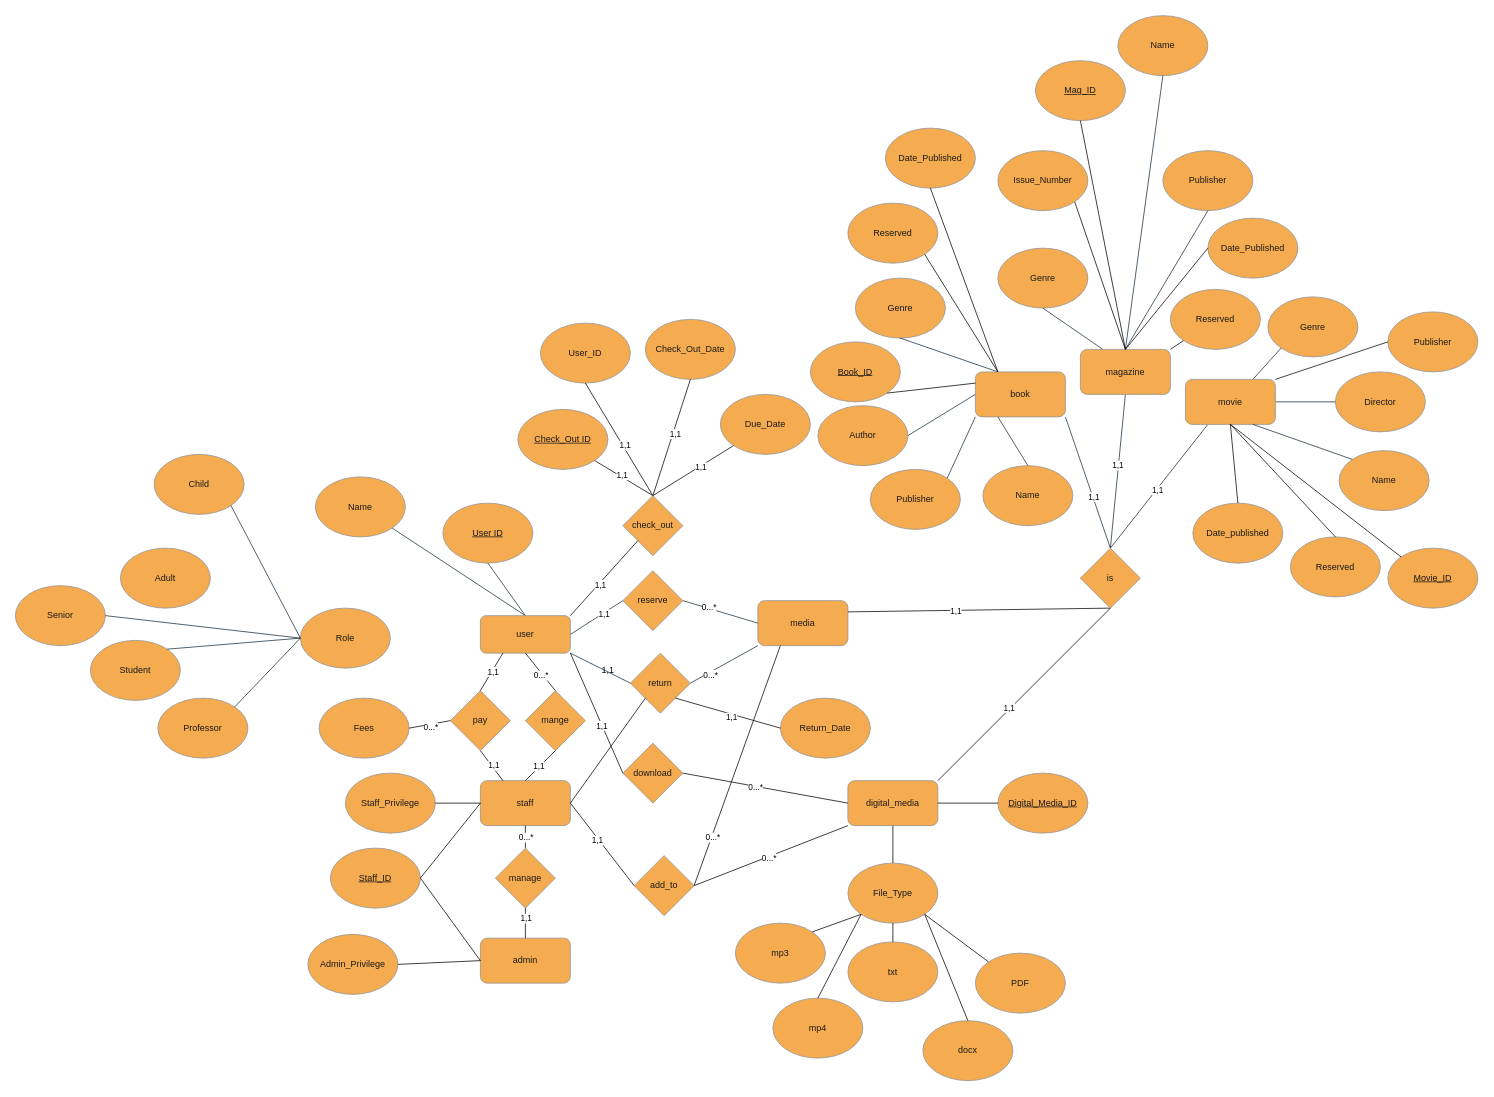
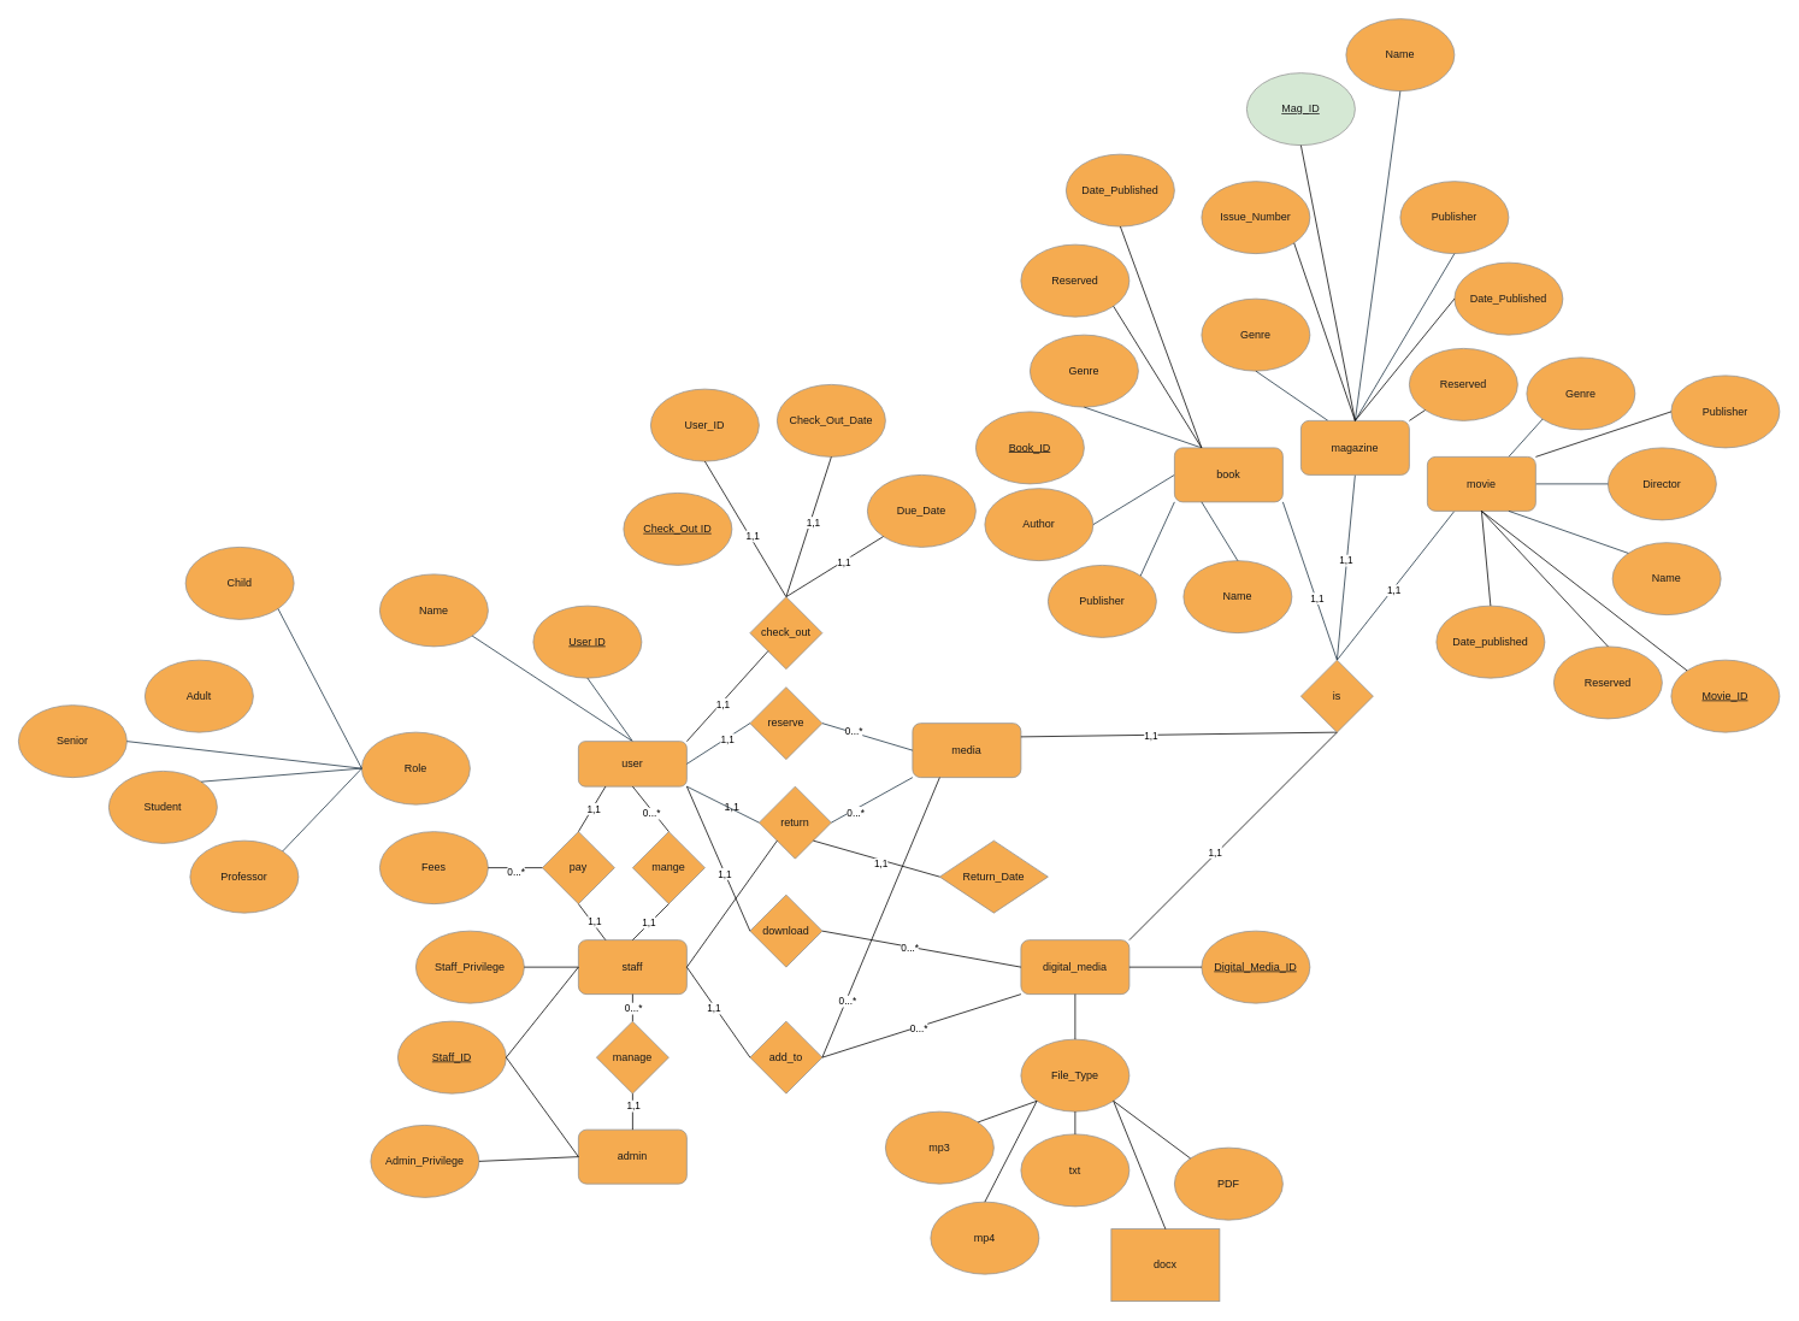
- <mxCell id="117" value="&lt;u&gt;Mag_ID&lt;/u&gt;" style="ellipse;whiteSpace=wrap;html=1;labelBackgroundColor=none;fillColor=#F5AB50;strokeColor=#909090;fontColor=#1A1A1A;" vertex="1" parent="1"><mxGeometry x="1380" y="80" width="120" height="80" as="geometry" /></mxCell>
+ <mxCell id="117" value="&lt;u&gt;Mag_ID&lt;/u&gt;" style="ellipse;whiteSpace=wrap;html=1;labelBackgroundColor=none;fillColor=#d5e8d4;strokeColor=#909090;fontColor=#1A1A1A;" vertex="1" parent="1"><mxGeometry x="1380" y="80" width="120" height="80" as="geometry" /></mxCell>
- <mxCell id="120" value="" style="endArrow=none;html=1;rounded=0;entryX=1;entryY=1;entryDx=0;entryDy=0;exitX=0;exitY=0.25;exitDx=0;exitDy=0;" edge="1" parent="1" source="41" target="118"><mxGeometry width="50" height="50" relative="1" as="geometry"><mxPoint x="1920" y="675" as="sourcePoint" /><mxPoint x="1970" y="625" as="targetPoint" /></mxGeometry></mxCell>
- <mxCell id="79" value="" style="endArrow=none;html=1;rounded=0;exitX=1;exitY=1;exitDx=0;exitDy=0;entryX=0.5;entryY=0;entryDx=0;entryDy=0;" edge="1" parent="1" source="78" target="90"><mxGeometry width="50" height="50" relative="1" as="geometry"><mxPoint x="1030" y="150" as="sourcePoint" /><mxPoint x="810" y="530" as="targetPoint" /></mxGeometry></mxCell>
- <mxCell id="80" value="1,1" style="edgeLabel;html=1;align=center;verticalAlign=middle;resizable=0;points=[];" vertex="1" connectable="0" parent="79"><mxGeometry x="-0.089" y="2" relative="1" as="geometry"><mxPoint as="offset" /></mxGeometry></mxCell>
- <mxCell id="68" value="Fees" style="ellipse;whiteSpace=wrap;html=1;labelBackgroundColor=none;fillColor=#F5AB50;strokeColor=#909090;fontColor=#1A1A1A;" parent="1" vertex="1"><mxGeometry x="425" y="930" width="120" height="80" as="geometry" /></mxCell>
+ <mxCell id="68" value="Fees" style="ellipse;whiteSpace=wrap;html=1;labelBackgroundColor=none;fillColor=#F5AB50;strokeColor=#909090;fontColor=#1A1A1A;" parent="1" vertex="1"><mxGeometry x="420" y="920" width="120" height="80" as="geometry" /></mxCell>
- <mxCell id="93" value="Return_Date" style="ellipse;whiteSpace=wrap;html=1;labelBackgroundColor=none;fillColor=#F5AB50;strokeColor=#909090;fontColor=#1A1A1A;" vertex="1" parent="1"><mxGeometry x="1040" y="930" width="120" height="80" as="geometry" /></mxCell>
+ <mxCell id="93" value="Return_Date" style="rhombus;whiteSpace=wrap;html=1;labelBackgroundColor=none;fillColor=#F5AB50;strokeColor=#909090;fontColor=#1A1A1A;" vertex="1" parent="1"><mxGeometry x="1040" y="930" width="120" height="80" as="geometry" /></mxCell>
- <mxCell id="138" value="add_to" style="rhombus;whiteSpace=wrap;html=1;labelBackgroundColor=none;fillColor=#F5AB50;strokeColor=#909090;fontColor=#1A1A1A;" vertex="1" parent="1"><mxGeometry x="845" y="1140" width="80" height="80" as="geometry" /></mxCell>
+ <mxCell id="138" value="add_to" style="rhombus;whiteSpace=wrap;html=1;labelBackgroundColor=none;fillColor=#F5AB50;strokeColor=#909090;fontColor=#1A1A1A;" vertex="1" parent="1"><mxGeometry x="830" y="1130" width="80" height="80" as="geometry" /></mxCell>
- <mxCell id="102" value="docx" style="ellipse;whiteSpace=wrap;html=1;labelBackgroundColor=none;fillColor=#F5AB50;strokeColor=#909090;fontColor=#1A1A1A;" vertex="1" parent="1"><mxGeometry x="1230" y="1360" width="120" height="80" as="geometry" /></mxCell>
+ <mxCell id="102" value="docx" style="whiteSpace=wrap;html=1;labelBackgroundColor=none;fillColor=#F5AB50;strokeColor=#909090;fontColor=#1A1A1A;rounded=0;" vertex="1" parent="1"><mxGeometry x="1230" y="1360" width="120" height="80" as="geometry" /></mxCell>
